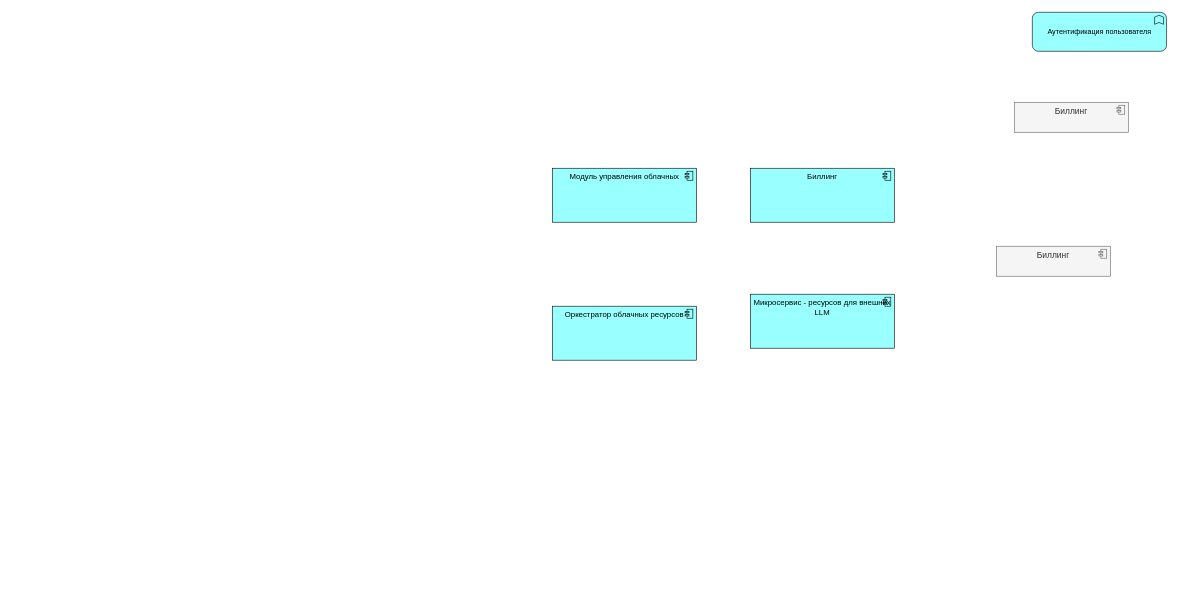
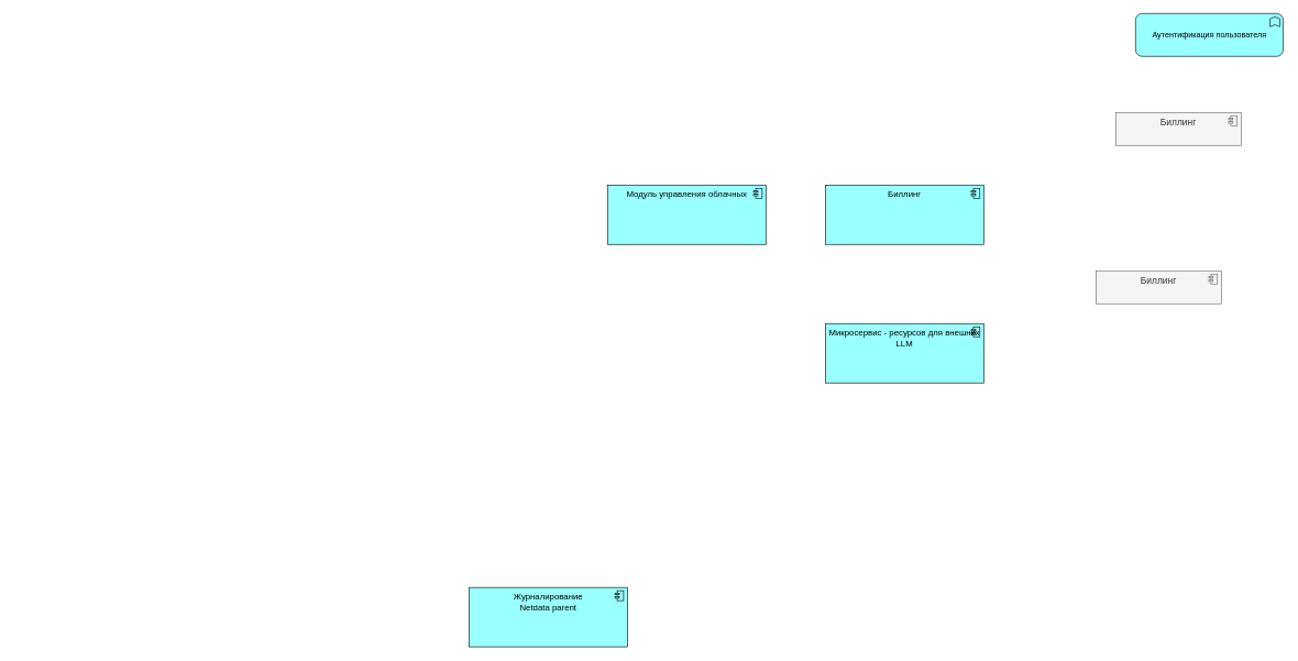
- <mxCell id="17" value="&lt;font size=&quot;2&quot;&gt;Оркестратор облачных ресурсов&lt;/font&gt;" style="html=1;outlineConnect=0;whiteSpace=wrap;fillColor=#99ffff;shape=mxgraph.archimate3.application;appType=comp;archiType=square;strokeColor=default;verticalAlign=top;fontSize=13;" vertex="1" parent="16"><mxGeometry width="240" height="90" as="geometry" /></mxCell>
+ <mxCell id="15" value="&lt;font size=&quot;2&quot;&gt;Журналирование&lt;br&gt;Netdata parent&lt;br&gt;&lt;/font&gt;" style="html=1;outlineConnect=0;whiteSpace=wrap;fillColor=#99ffff;shape=mxgraph.archimate3.application;appType=comp;archiType=square;strokeColor=default;verticalAlign=top;fontSize=13;" vertex="1" parent="14"><mxGeometry width="240" height="90" as="geometry" /></mxCell>
